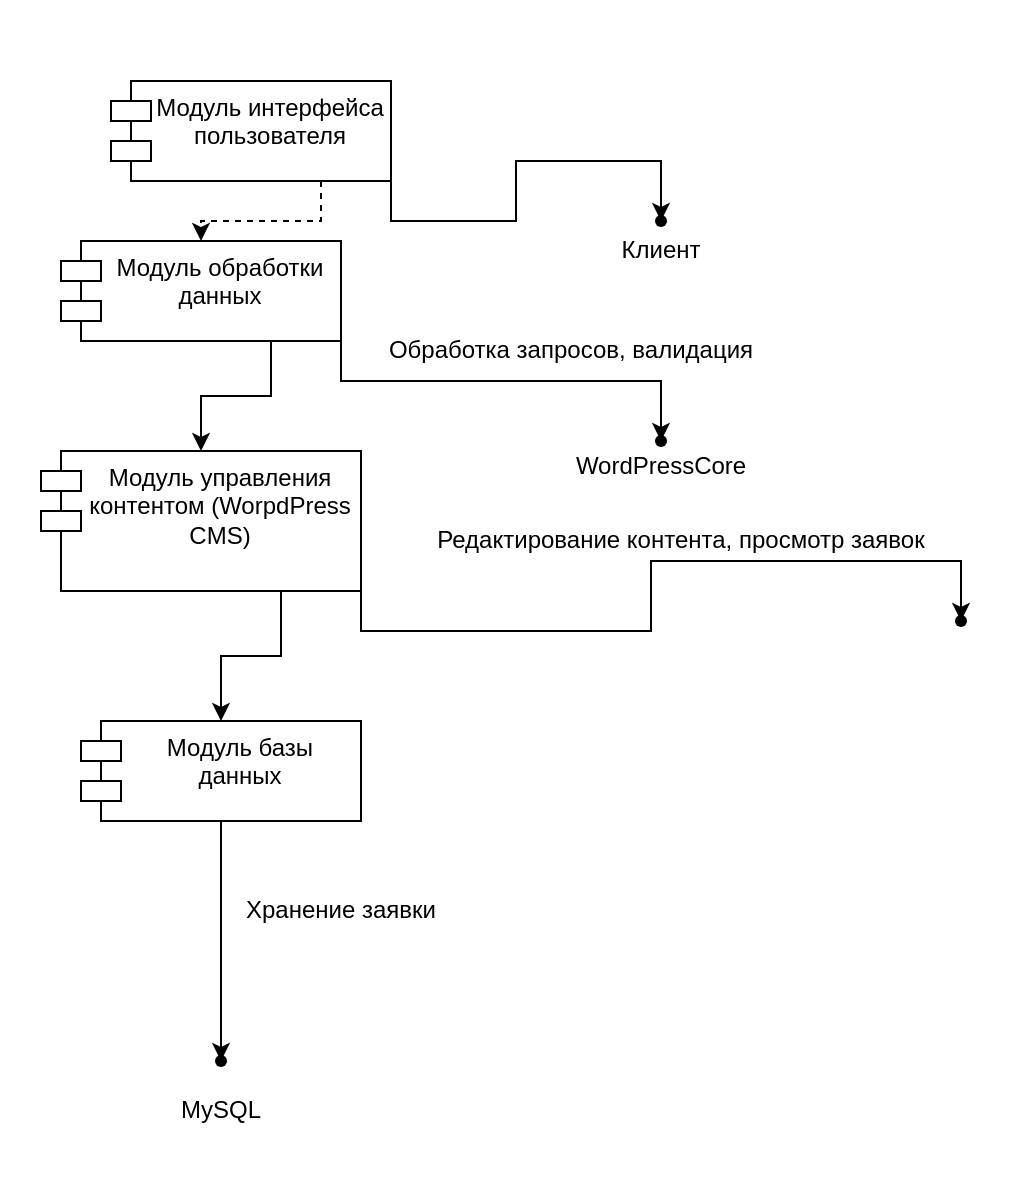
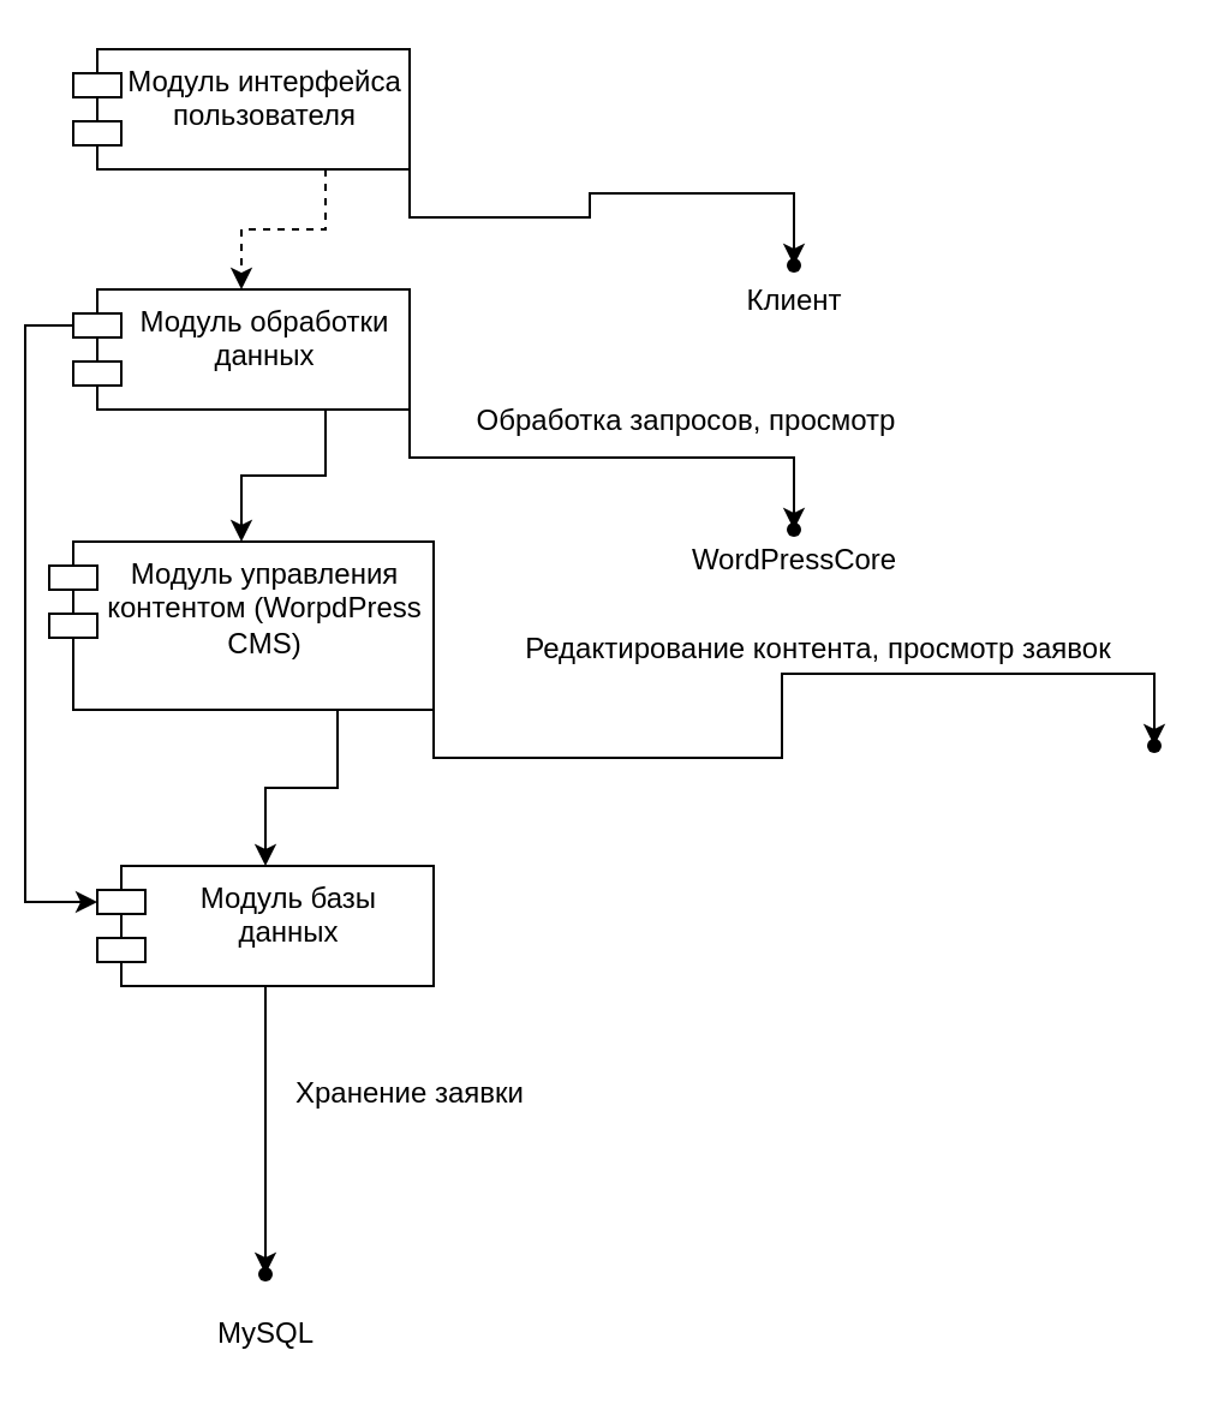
- <mxCell id="3" value="Модуль интерфейса пользователя" style="shape=module;align=left;spacingLeft=20;align=center;verticalAlign=top;whiteSpace=wrap;html=1;" vertex="1" parent="1"><mxGeometry x="55" y="40" width="140" height="50" as="geometry" /></mxCell>
+ <mxCell id="3" value="Модуль интерфейса пользователя" style="shape=module;align=left;spacingLeft=20;align=center;verticalAlign=top;whiteSpace=wrap;html=1;" vertex="1" parent="1"><mxGeometry x="30" y="20" width="140" height="50" as="geometry" /></mxCell>
- <mxCell id="17" value="Обработка запросов, валидация" style="text;html=1;align=center;verticalAlign=middle;resizable=0;points=[];autosize=1;strokeColor=none;fillColor=none;" vertex="1" parent="1"><mxGeometry x="180" y="160" width="210" height="30" as="geometry" /></mxCell>
+ <mxCell id="17" value="Обработка запросов, просмотр" style="text;html=1;align=center;verticalAlign=middle;resizable=0;points=[];autosize=1;strokeColor=none;fillColor=none;" vertex="1" parent="1"><mxGeometry x="180" y="160" width="210" height="30" as="geometry" /></mxCell>
+ <mxCell id="11" style="edgeStyle=orthogonalEdgeStyle;rounded=0;orthogonalLoop=1;jettySize=auto;html=1;exitX=0;exitY=0;exitDx=0;exitDy=15;exitPerimeter=0;entryX=0;entryY=0;entryDx=0;entryDy=15;entryPerimeter=0;" edge="1" parent="1" source="6" target="10"><mxGeometry relative="1" as="geometry" /></mxCell>
